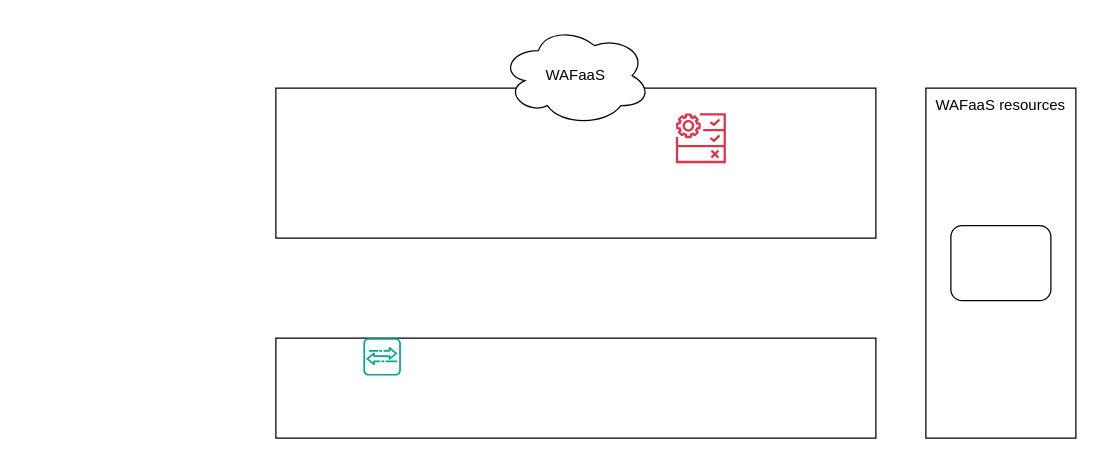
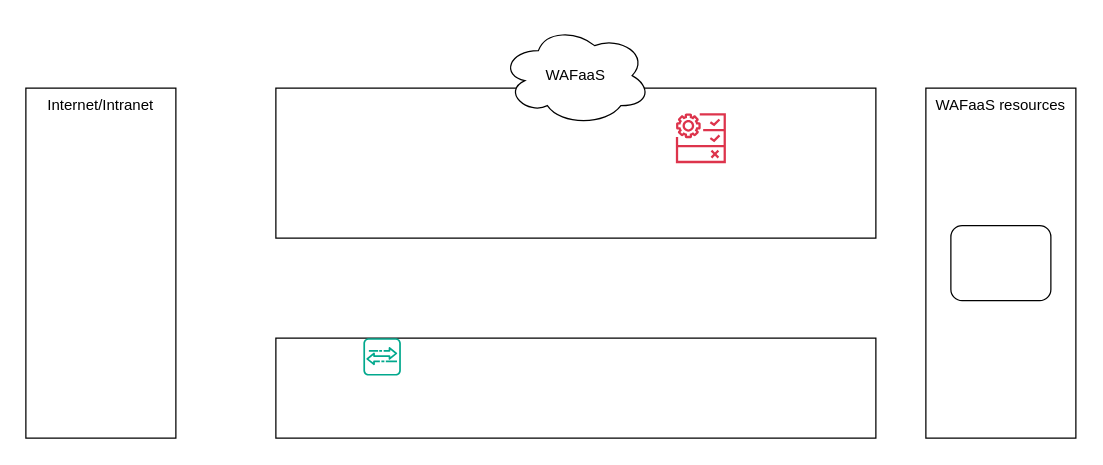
+ <mxCell id="4" value="Internet/Intranet" style="rounded=0;whiteSpace=wrap;html=1;verticalAlign=top;" vertex="1" parent="1"><mxGeometry y="70" width="120" height="280" as="geometry" x="20" /></mxCell>
